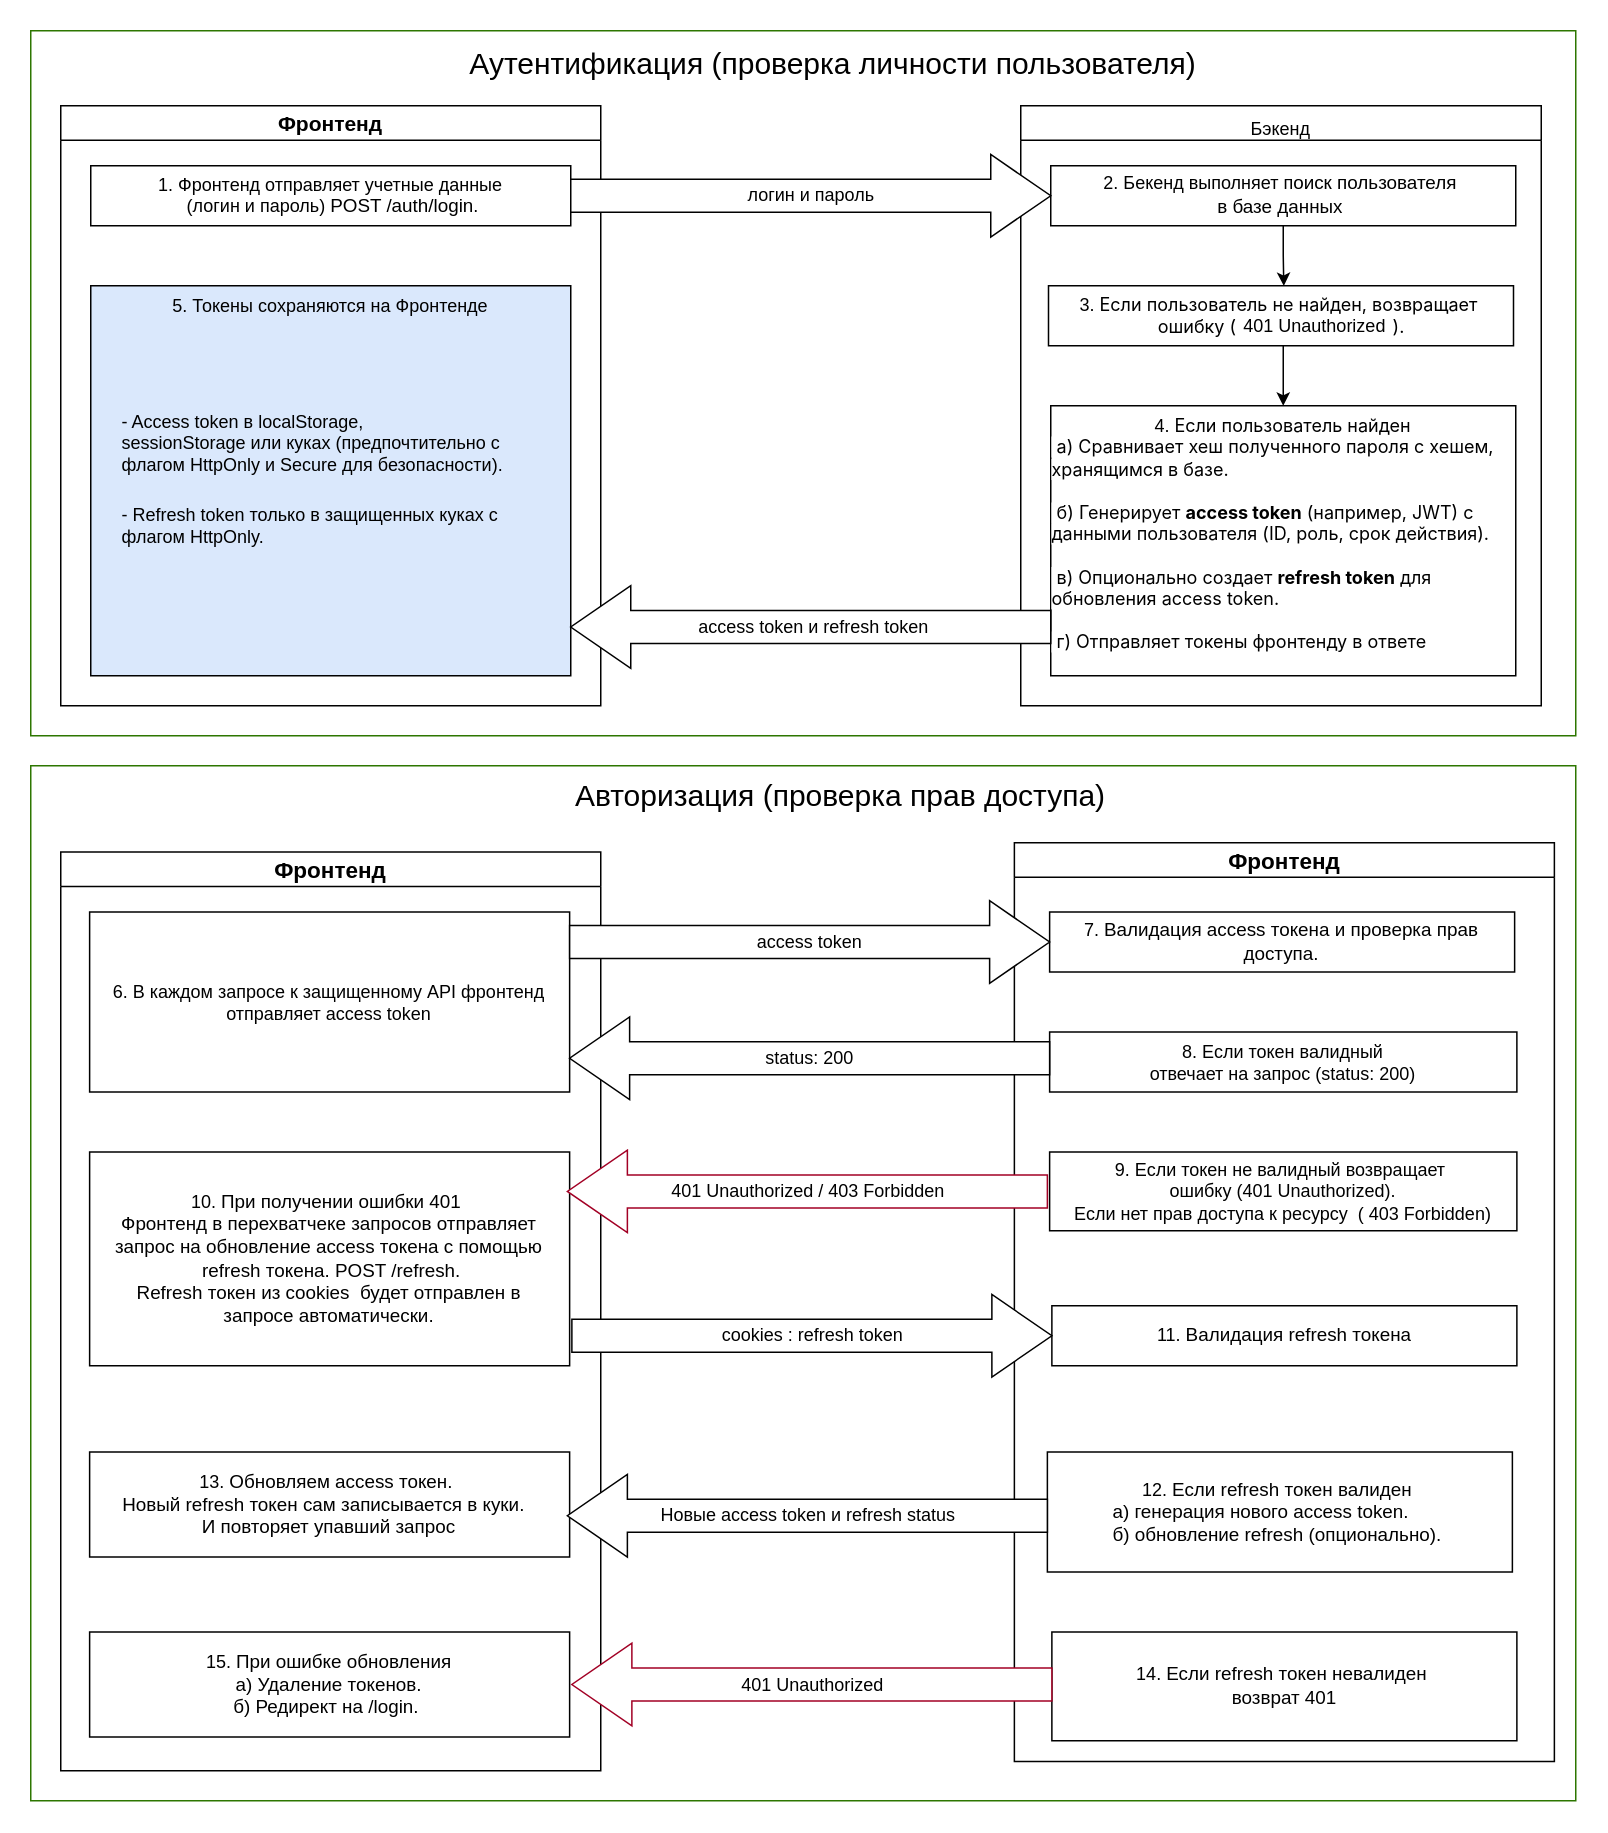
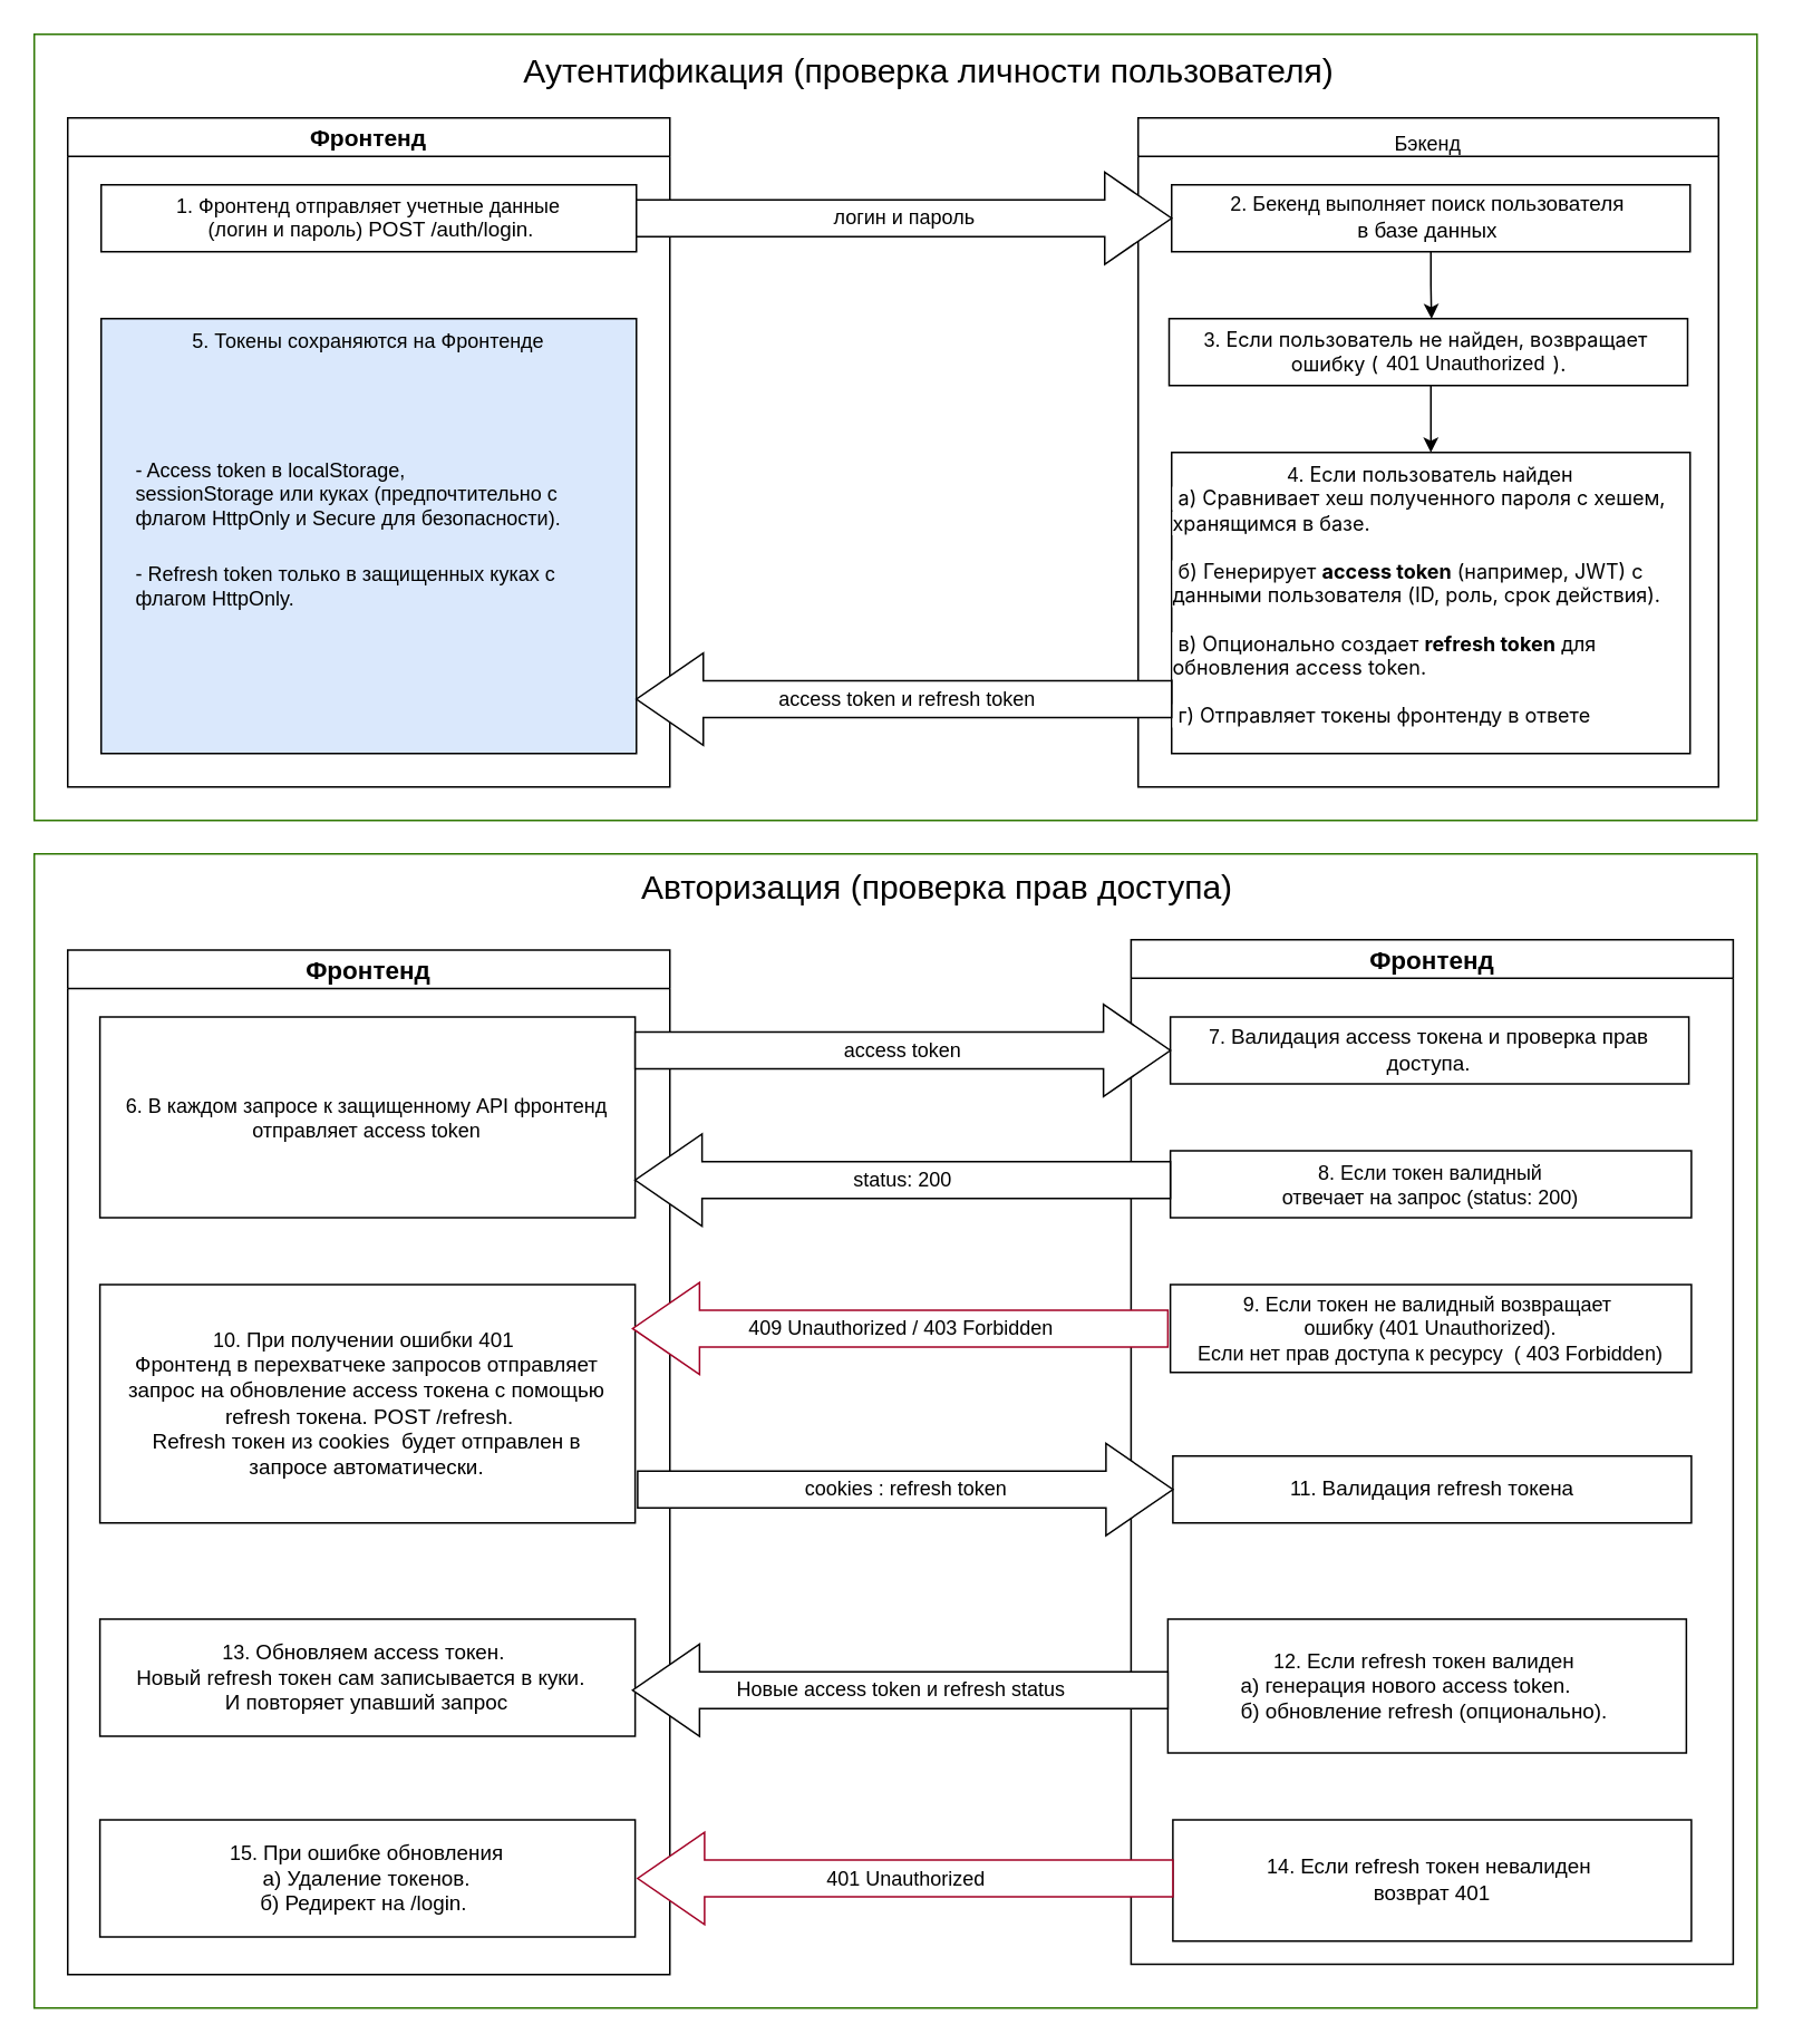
- <mxCell id="33" value="401 Unauthorized / 403 Forbidden" style="html=1;shadow=0;dashed=0;align=center;verticalAlign=middle;shape=mxgraph.arrows2.arrow;dy=0.6;dx=40;notch=0;direction=west;strokeColor=light-dark(#A20025,#FF0000);" parent="1" vertex="1"><mxGeometry x="377.75" y="766.25" width="320" height="55" as="geometry" /></mxCell>
+ <mxCell id="33" value="409 Unauthorized / 403 Forbidden" style="html=1;shadow=0;dashed=0;align=center;verticalAlign=middle;shape=mxgraph.arrows2.arrow;dy=0.6;dx=40;notch=0;direction=west;strokeColor=light-dark(#A20025,#FF0000);" parent="1" vertex="1"><mxGeometry x="377.75" y="766.25" width="320" height="55" as="geometry" /></mxCell>
